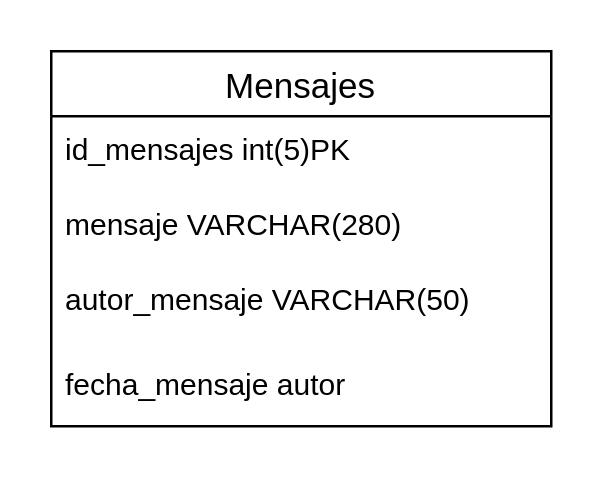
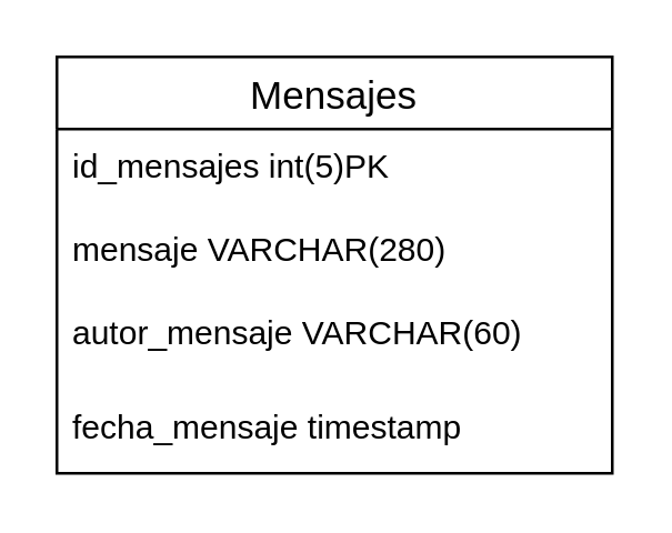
- <mxCell id="5" value="autor_mensaje VARCHAR(50)" style="text;strokeColor=none;fillColor=none;spacingLeft=4;spacingRight=4;overflow=hidden;rotatable=0;points=[[0,0.5],[1,0.5]];portConstraint=eastwest;fontSize=12;whiteSpace=wrap;html=1;" vertex="1" parent="2"><mxGeometry y="86" width="200" height="34" as="geometry" /></mxCell>
+ <mxCell id="5" value="autor_mensaje VARCHAR(60)" style="text;strokeColor=none;fillColor=none;spacingLeft=4;spacingRight=4;overflow=hidden;rotatable=0;points=[[0,0.5],[1,0.5]];portConstraint=eastwest;fontSize=12;whiteSpace=wrap;html=1;" vertex="1" parent="2"><mxGeometry y="86" width="200" height="34" as="geometry" /></mxCell>
- <mxCell id="6" value="fecha_mensaje autor" style="text;strokeColor=none;fillColor=none;spacingLeft=4;spacingRight=4;overflow=hidden;rotatable=0;points=[[0,0.5],[1,0.5]];portConstraint=eastwest;fontSize=12;whiteSpace=wrap;html=1;" vertex="1" parent="2"><mxGeometry y="120" width="200" height="30" as="geometry" /></mxCell>
+ <mxCell id="6" value="fecha_mensaje timestamp" style="text;strokeColor=none;fillColor=none;spacingLeft=4;spacingRight=4;overflow=hidden;rotatable=0;points=[[0,0.5],[1,0.5]];portConstraint=eastwest;fontSize=12;whiteSpace=wrap;html=1;" vertex="1" parent="2"><mxGeometry y="120" width="200" height="30" as="geometry" /></mxCell>
